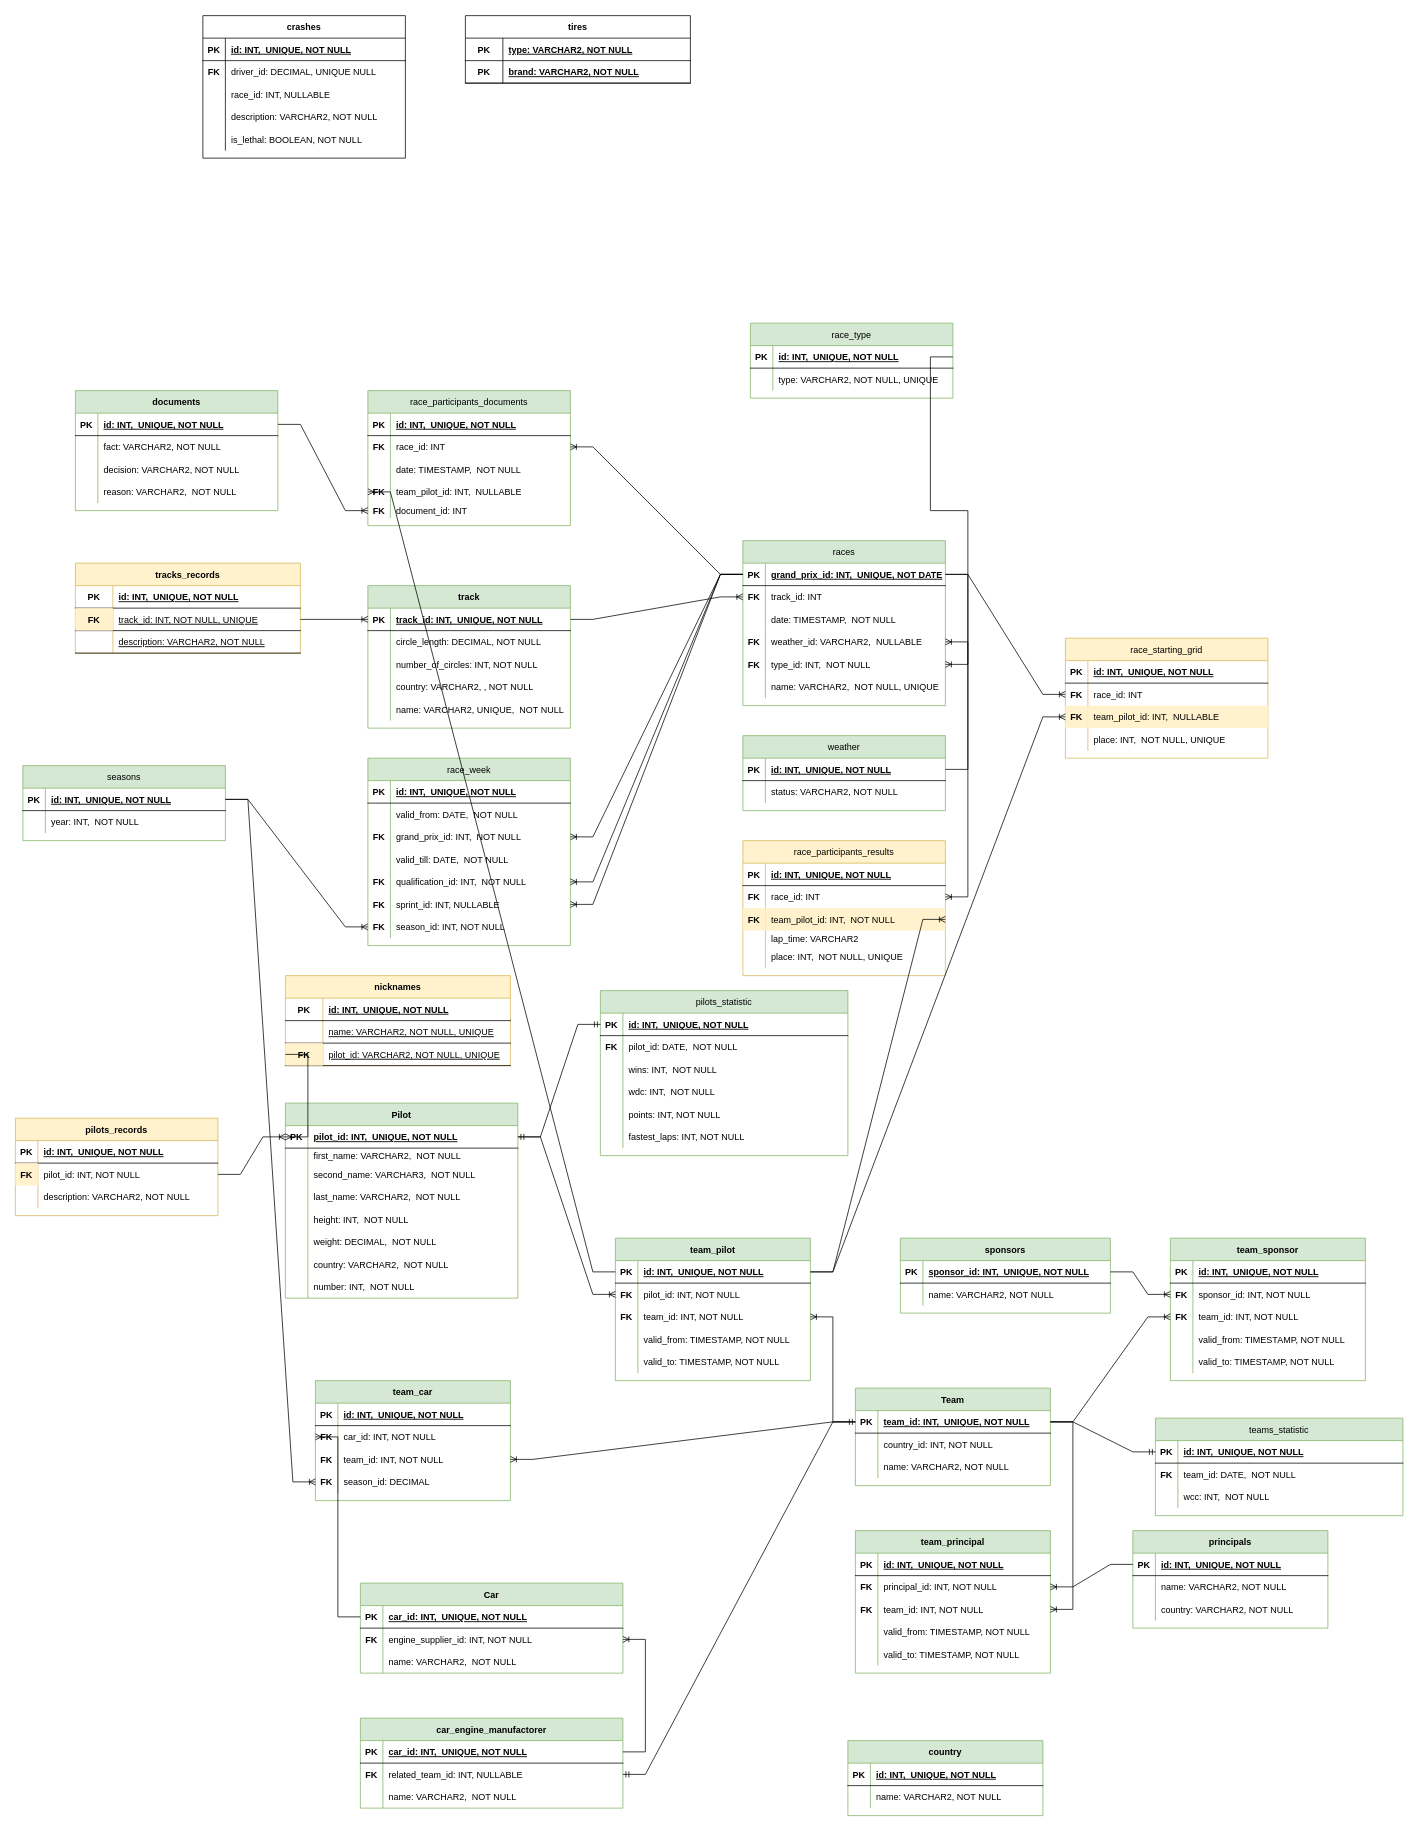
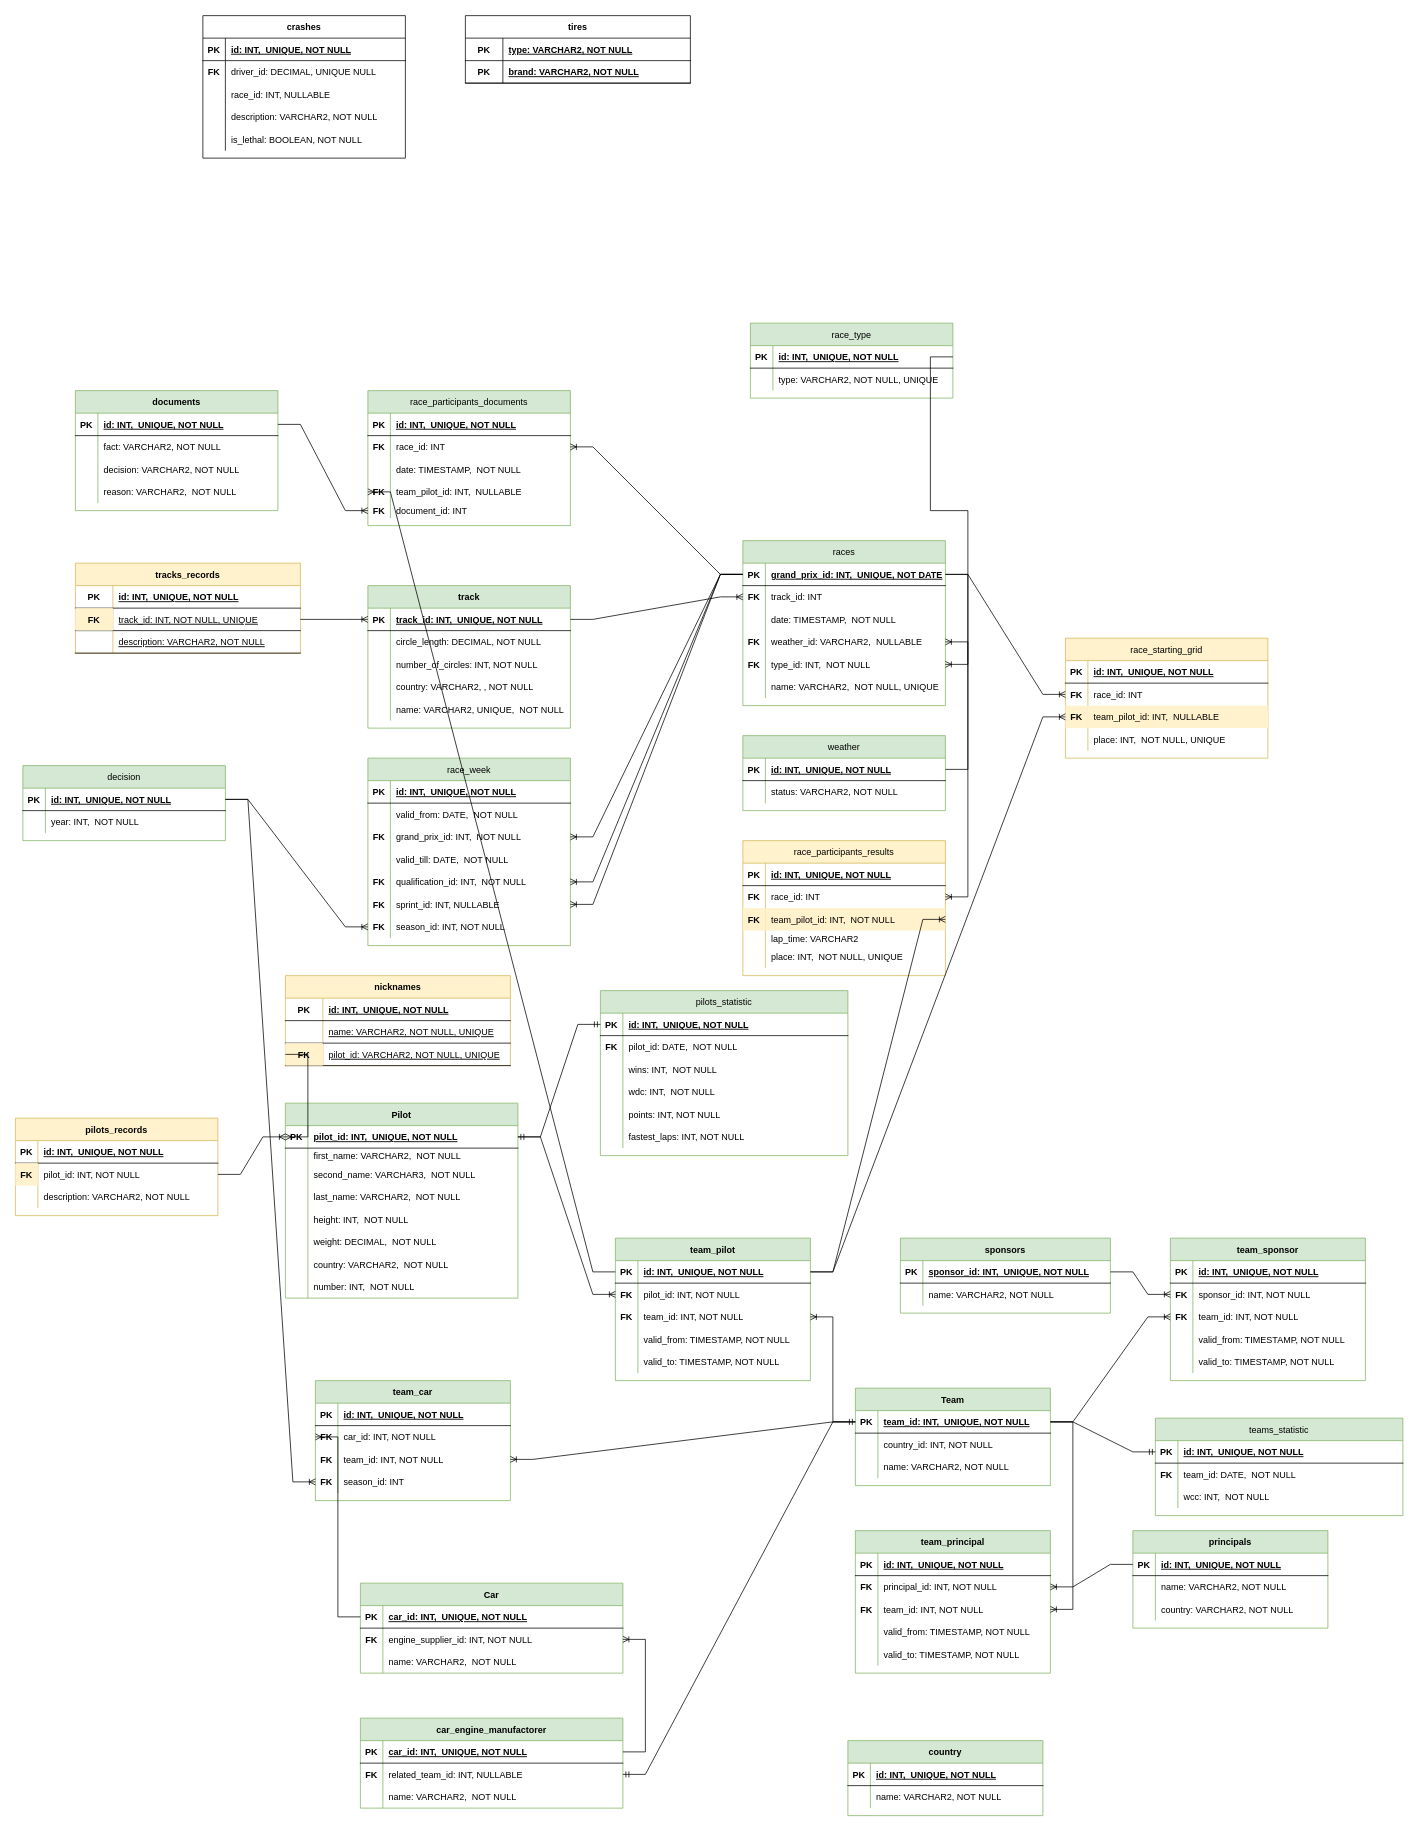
- <mxCell id="201" value="seasons" style="shape=table;startSize=30;container=1;collapsible=1;childLayout=tableLayout;fixedRows=1;rowLines=0;fontStyle=0;align=center;resizeLast=1;fillColor=#d5e8d4;strokeColor=#82b366;" parent="1" vertex="1"><mxGeometry x="30" y="1020" width="270" height="100" as="geometry" /></mxCell>
+ <mxCell id="201" value="decision" style="shape=table;startSize=30;container=1;collapsible=1;childLayout=tableLayout;fixedRows=1;rowLines=0;fontStyle=0;align=center;resizeLast=1;fillColor=#d5e8d4;strokeColor=#82b366;" parent="1" vertex="1"><mxGeometry x="30" y="1020" width="270" height="100" as="geometry" /></mxCell>
- <mxCell id="323" value="season_id: DECIMAL" style="shape=partialRectangle;connectable=0;fillColor=none;top=0;left=0;bottom=0;right=0;align=left;spacingLeft=6;overflow=hidden;fontStyle=0" vertex="1" parent="321"><mxGeometry x="30" width="230" height="30" as="geometry"><mxRectangle width="230" height="30" as="alternateBounds" /></mxGeometry></mxCell>
+ <mxCell id="323" value="season_id: INT" style="shape=partialRectangle;connectable=0;fillColor=none;top=0;left=0;bottom=0;right=0;align=left;spacingLeft=6;overflow=hidden;fontStyle=0" vertex="1" parent="321"><mxGeometry x="30" width="230" height="30" as="geometry"><mxRectangle width="230" height="30" as="alternateBounds" /></mxGeometry></mxCell>
